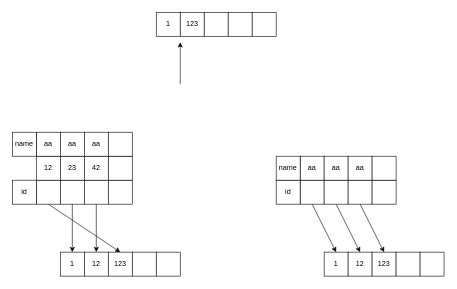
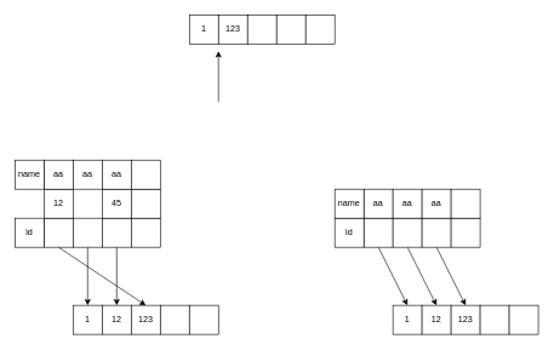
- <mxCell id="15" value="23" style="rounded=0;whiteSpace=wrap;html=1;" parent="1" vertex="1"><mxGeometry x="100" y="260" width="40" height="40" as="geometry" /></mxCell>
- <mxCell id="16" value="42" style="rounded=0;whiteSpace=wrap;html=1;" parent="1" vertex="1"><mxGeometry x="140" y="260" width="40" height="40" as="geometry" /></mxCell>
+ <mxCell id="16" value="45" style="rounded=0;whiteSpace=wrap;html=1;" parent="1" vertex="1"><mxGeometry x="140" y="260" width="40" height="40" as="geometry" /></mxCell>
